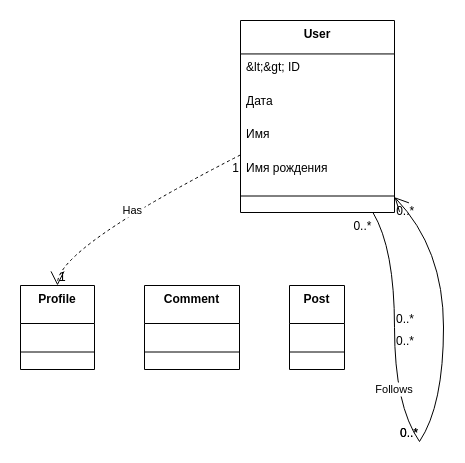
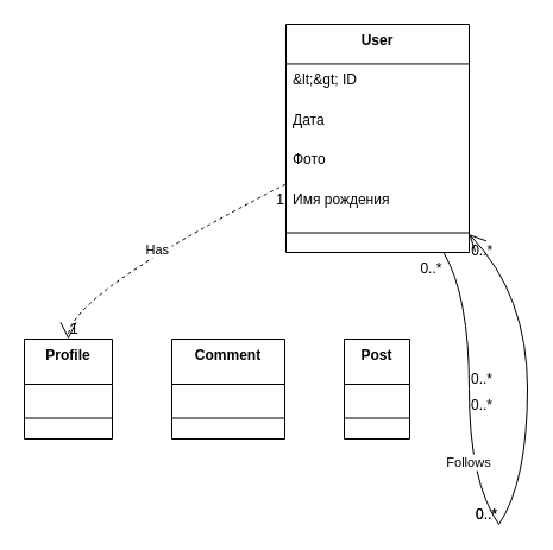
- <mxCell id="5" value="Имя" style="text;strokeColor=none;fillColor=none;align=left;verticalAlign=top;spacingLeft=4;spacingRight=4;overflow=hidden;rotatable=0;points=[[0,0.5],[1,0.5]];portConstraint=eastwest;" vertex="1" parent="2"><mxGeometry y="100" width="154" height="33" as="geometry" /></mxCell>
+ <mxCell id="5" value="Фото" style="text;strokeColor=none;fillColor=none;align=left;verticalAlign=top;spacingLeft=4;spacingRight=4;overflow=hidden;rotatable=0;points=[[0,0.5],[1,0.5]];portConstraint=eastwest;" vertex="1" parent="2"><mxGeometry y="100" width="154" height="33" as="geometry" /></mxCell>
